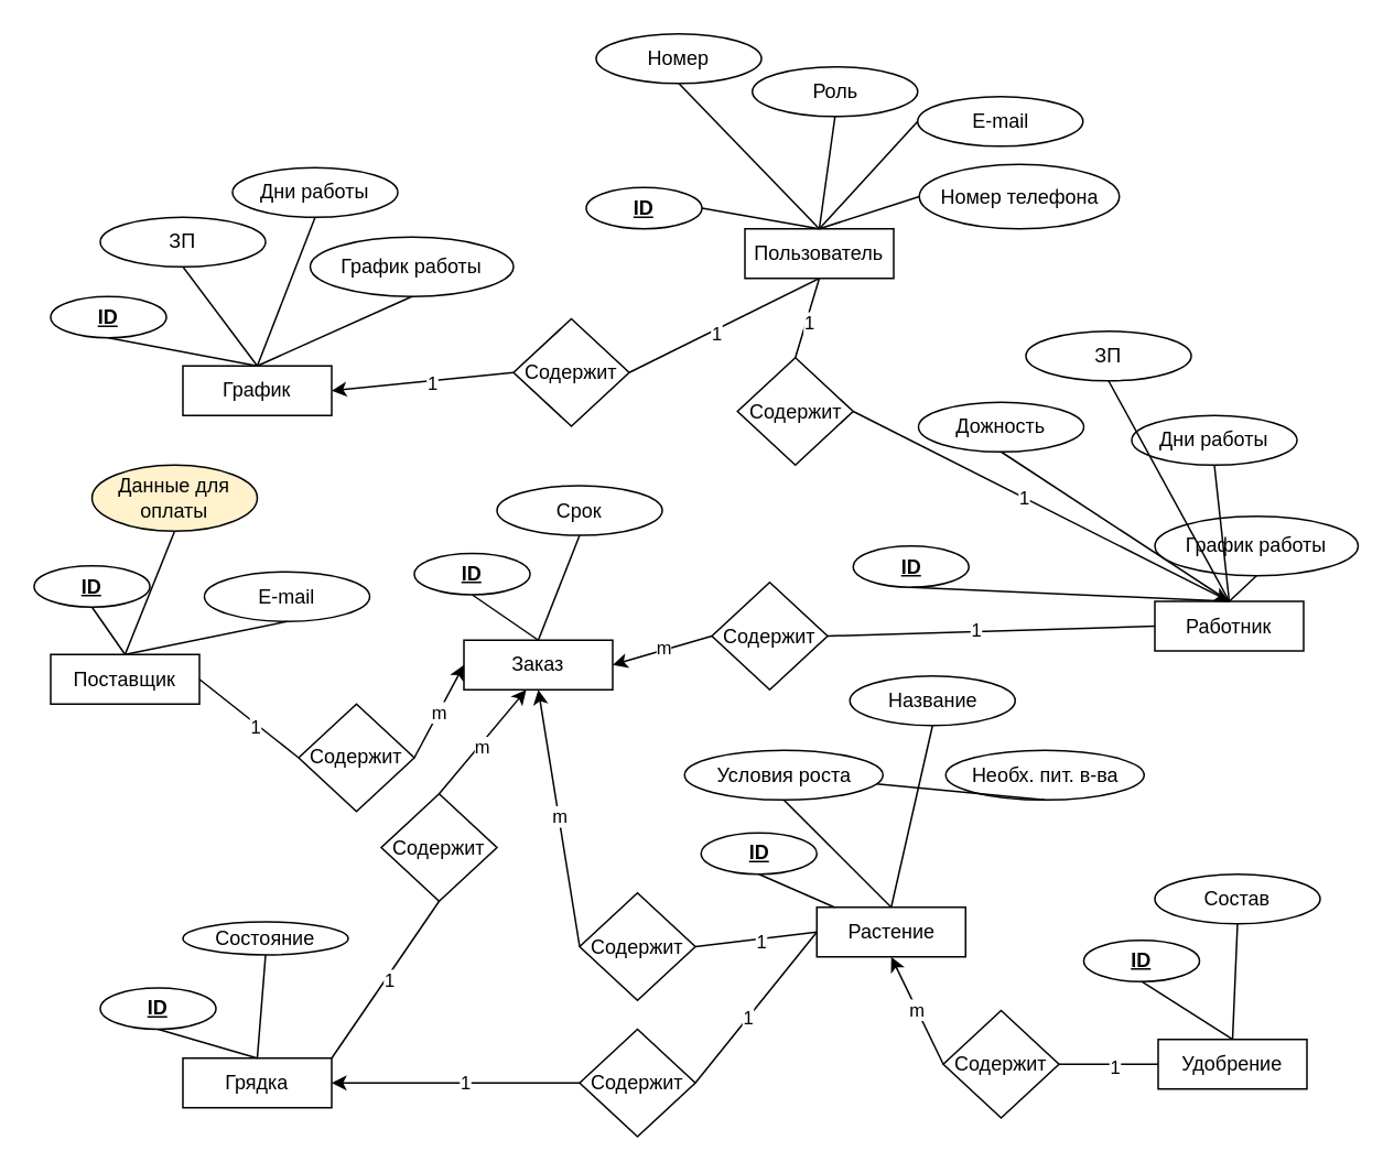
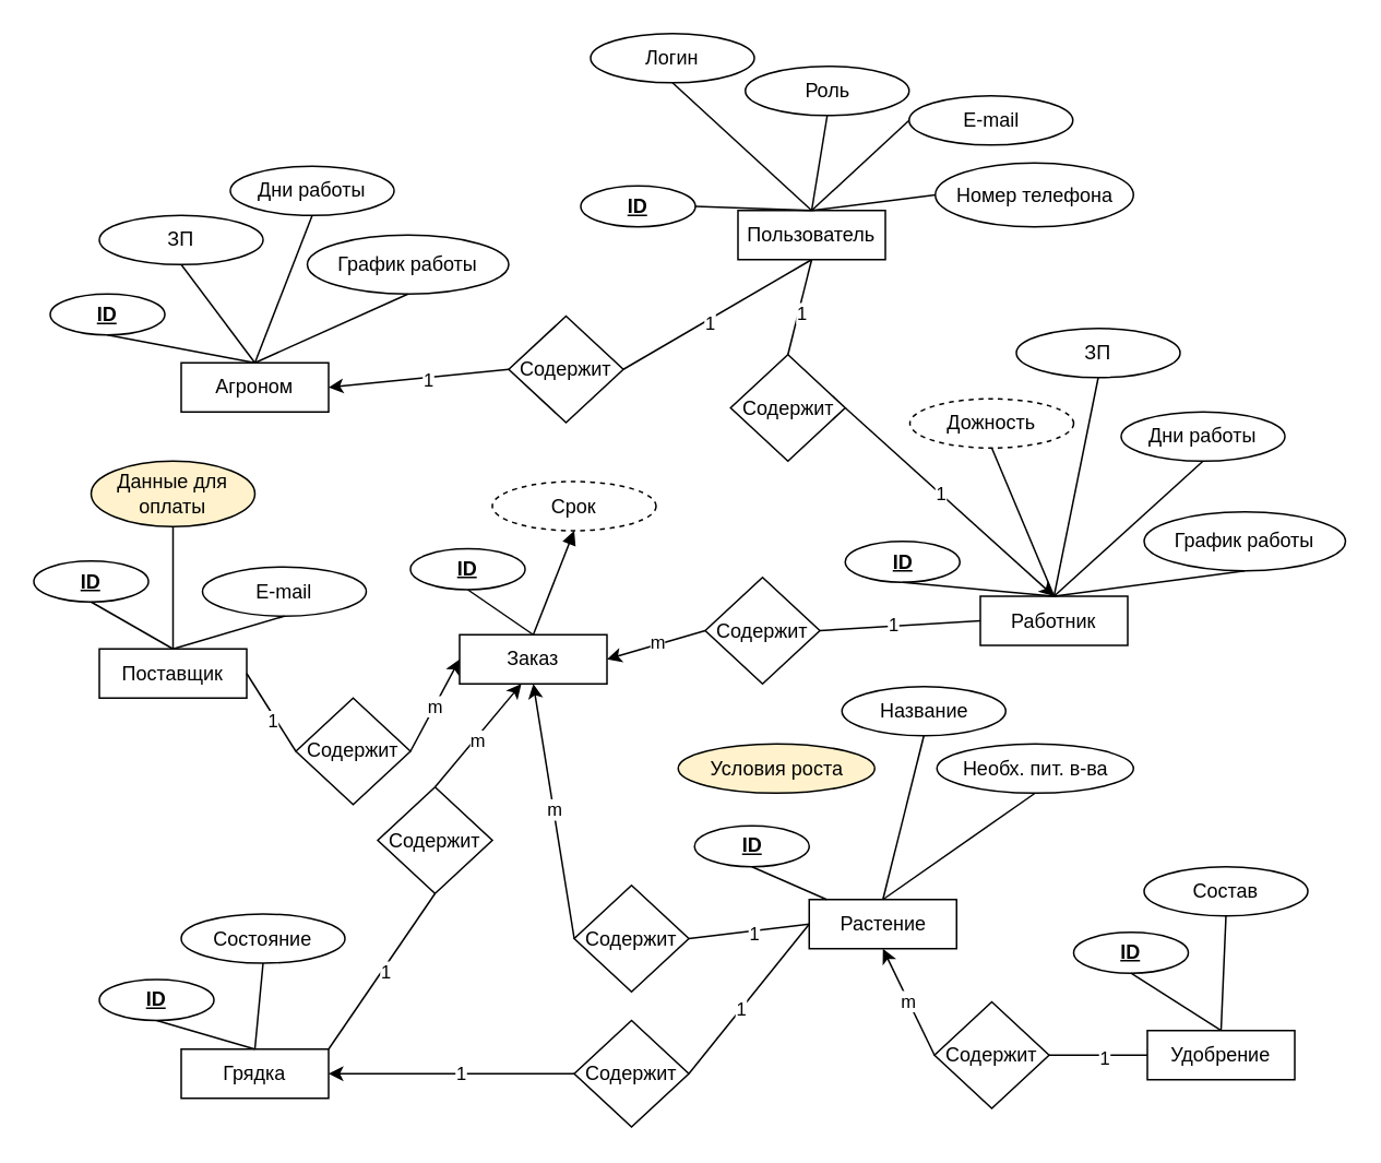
- <mxCell id="68" value="Номер" style="ellipse;whiteSpace=wrap;html=1;" vertex="1" parent="1"><mxGeometry x="360" y="20" width="100" height="30" as="geometry" /></mxCell>
+ <mxCell id="68" value="Логин" style="ellipse;whiteSpace=wrap;html=1;" vertex="1" parent="1"><mxGeometry x="360" y="20" width="100" height="30" as="geometry" /></mxCell>
- <mxCell id="101" value="Номер телефона" style="ellipse;whiteSpace=wrap;html=1;" vertex="1" parent="1"><mxGeometry x="555.5" y="99" width="121" height="39" as="geometry" /></mxCell>
+ <mxCell id="101" value="Номер телефона" style="ellipse;whiteSpace=wrap;html=1;" vertex="1" parent="1"><mxGeometry x="570.5" y="99" width="121" height="39" as="geometry" /></mxCell>
- <mxCell id="69" value="Пользователь" style="rounded=0;whiteSpace=wrap;html=1;" vertex="1" parent="1"><mxGeometry x="450" y="138" width="90" height="30" as="geometry" /></mxCell>
+ <mxCell id="69" value="Пользователь" style="rounded=0;whiteSpace=wrap;html=1;" vertex="1" parent="1"><mxGeometry x="450" y="128" width="90" height="30" as="geometry" /></mxCell>
- <mxCell id="2" value="График" style="rounded=0;whiteSpace=wrap;html=1;" vertex="1" parent="1"><mxGeometry x="110" y="221" width="90" height="30" as="geometry" /></mxCell>
+ <mxCell id="2" value="Агроном" style="rounded=0;whiteSpace=wrap;html=1;" vertex="1" parent="1"><mxGeometry x="110" y="221" width="90" height="30" as="geometry" /></mxCell>
- <mxCell id="15" value="Дожность" style="ellipse;whiteSpace=wrap;html=1;" vertex="1" parent="1"><mxGeometry x="555" y="243" width="100" height="30" as="geometry" /></mxCell>
+ <mxCell id="15" value="Дожность" style="ellipse;whiteSpace=wrap;html=1;dashed=1;" vertex="1" parent="1"><mxGeometry x="555" y="243" width="100" height="30" as="geometry" /></mxCell>
- <mxCell id="31" value="Срок" style="ellipse;whiteSpace=wrap;html=1;" vertex="1" parent="1"><mxGeometry x="300" y="293.5" width="100" height="30" as="geometry" /></mxCell>
+ <mxCell id="31" value="Срок" style="ellipse;whiteSpace=wrap;html=1;dashed=1;" vertex="1" parent="1"><mxGeometry x="300" y="293.5" width="100" height="30" as="geometry" /></mxCell>
- <mxCell id="41" value="" style="endArrow=none;html=1;rounded=0;exitX=0.5;exitY=0;exitDx=0;exitDy=0;entryX=0.5;entryY=1;entryDx=0;entryDy=0;" edge="1" parent="1" source="29" target="31"><mxGeometry width="50" height="50" relative="1" as="geometry"><mxPoint x="528" y="132.5" as="sourcePoint" /><mxPoint x="578" y="82.5" as="targetPoint" /></mxGeometry></mxCell>
+ <mxCell id="41" value="" style="endArrow=block;html=1;rounded=0;exitX=0.5;exitY=0;exitDx=0;exitDy=0;entryX=0.5;entryY=1;entryDx=0;entryDy=0;" edge="1" parent="1" source="29" target="31"><mxGeometry width="50" height="50" relative="1" as="geometry"><mxPoint x="528" y="132.5" as="sourcePoint" /><mxPoint x="578" y="82.5" as="targetPoint" /></mxGeometry></mxCell>
- <mxCell id="6" value="Работник" style="rounded=0;whiteSpace=wrap;html=1;" vertex="1" parent="1"><mxGeometry x="698" y="363.5" width="90" height="30" as="geometry" /></mxCell>
+ <mxCell id="6" value="Работник" style="rounded=0;whiteSpace=wrap;html=1;" vertex="1" parent="1"><mxGeometry x="598" y="363.5" width="90" height="30" as="geometry" /></mxCell>
- <mxCell id="5" value="Поставщик" style="rounded=0;whiteSpace=wrap;html=1;" vertex="1" parent="1"><mxGeometry x="30" y="395.66" width="90" height="30" as="geometry" /></mxCell>
+ <mxCell id="5" value="Поставщик" style="rounded=0;whiteSpace=wrap;html=1;" vertex="1" parent="1"><mxGeometry x="60" y="395.66" width="90" height="30" as="geometry" /></mxCell>
- <mxCell id="42" value="Название" style="ellipse;whiteSpace=wrap;html=1;" vertex="1" parent="1"><mxGeometry x="513.5" y="408.66" width="100" height="30" as="geometry" /></mxCell>
+ <mxCell id="42" value="Название" style="ellipse;whiteSpace=wrap;html=1;" vertex="1" parent="1"><mxGeometry x="513.5" y="418.66" width="100" height="30" as="geometry" /></mxCell>
- <mxCell id="43" value="Условия роста" style="ellipse;whiteSpace=wrap;html=1;" vertex="1" parent="1"><mxGeometry x="413.5" y="453.66" width="120" height="30" as="geometry" /></mxCell>
+ <mxCell id="43" value="Условия роста" style="ellipse;whiteSpace=wrap;html=1;fillColor=#fff2cc;" vertex="1" parent="1"><mxGeometry x="413.5" y="453.66" width="120" height="30" as="geometry" /></mxCell>
- <mxCell id="48" value="" style="endArrow=none;html=1;rounded=0;exitX=0.5;exitY=1;exitDx=0;exitDy=0;" edge="1" parent="1" source="44" target="43"><mxGeometry width="50" height="50" relative="1" as="geometry"><mxPoint x="568.5" y="578.66" as="sourcePoint" /><mxPoint x="488.5" y="558.66" as="targetPoint" /></mxGeometry></mxCell>
+ <mxCell id="48" value="" style="endArrow=none;html=1;rounded=0;exitX=0.5;exitY=1;exitDx=0;exitDy=0;entryX=0.5;entryY=0;entryDx=0;entryDy=0;" edge="1" parent="1" source="44" target="39"><mxGeometry width="50" height="50" relative="1" as="geometry"><mxPoint x="568.5" y="578.66" as="sourcePoint" /><mxPoint x="488.5" y="558.66" as="targetPoint" /></mxGeometry></mxCell>
- <mxCell id="46" value="" style="endArrow=none;html=1;rounded=0;exitX=0.5;exitY=0;exitDx=0;exitDy=0;entryX=0.5;entryY=1;entryDx=0;entryDy=0;" edge="1" parent="1" source="39" target="43"><mxGeometry width="50" height="50" relative="1" as="geometry"><mxPoint x="483.5" y="608.66" as="sourcePoint" /><mxPoint x="403.5" y="588.66" as="targetPoint" /></mxGeometry></mxCell>
- <mxCell id="98" value="Состояние" style="ellipse;whiteSpace=wrap;html=1;" vertex="1" parent="1"><mxGeometry x="110" y="557.5" width="100" height="20" as="geometry" /></mxCell>
+ <mxCell id="98" value="Состояние" style="ellipse;whiteSpace=wrap;html=1;" vertex="1" parent="1"><mxGeometry x="110" y="557.5" width="100" height="30" as="geometry" /></mxCell>
